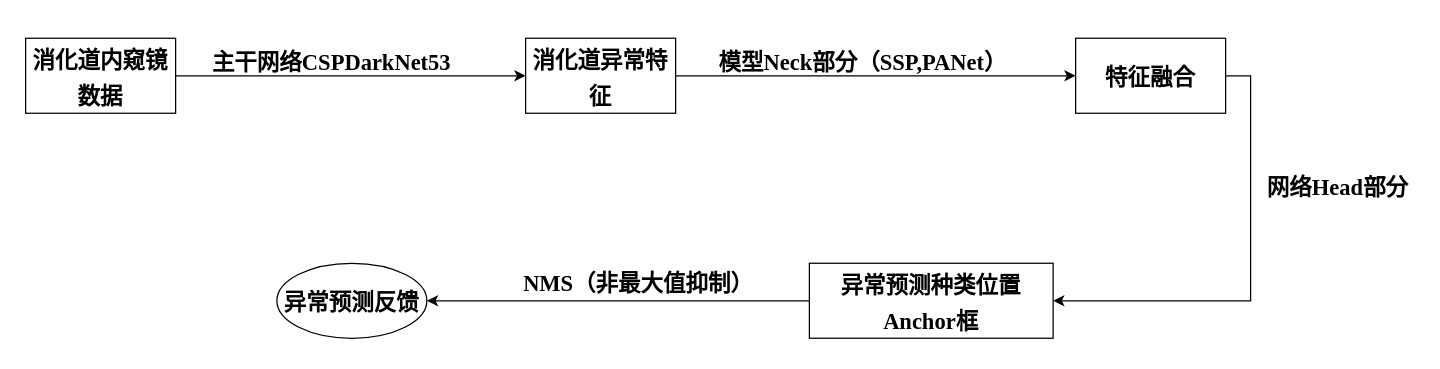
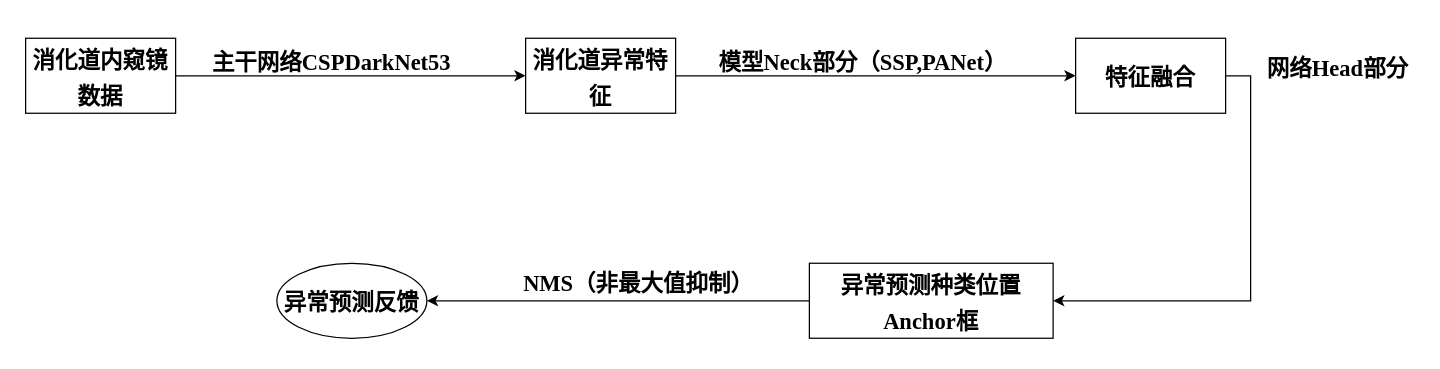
- <mxCell id="11" value="&lt;p class=&quot;MsoNormal&quot;&gt;&lt;font&gt;&lt;b&gt;网络&lt;span lang=&quot;EN-US&quot;&gt;Head&lt;/span&gt;部分&lt;/b&gt;&lt;/font&gt;&lt;span lang=&quot;EN-US&quot;&gt;&lt;/span&gt;&lt;/p&gt;" style="rounded=0;whiteSpace=wrap;html=1;fontFamily=宋体;fontSource=https%3A%2F%2Fsongti.laoxiezi.com%2F;fontSize=18;fontColor=default;strokeColor=none;fillColor=none;" vertex="1" parent="1"><mxGeometry x="1010" y="120" width="120" height="60" as="geometry" /></mxCell>
+ <mxCell id="11" value="&lt;p class=&quot;MsoNormal&quot;&gt;&lt;font&gt;&lt;b&gt;网络&lt;span lang=&quot;EN-US&quot;&gt;Head&lt;/span&gt;部分&lt;/b&gt;&lt;/font&gt;&lt;span lang=&quot;EN-US&quot;&gt;&lt;/span&gt;&lt;/p&gt;" style="rounded=0;whiteSpace=wrap;html=1;fontFamily=宋体;fontSource=https%3A%2F%2Fsongti.laoxiezi.com%2F;fontSize=18;fontColor=default;strokeColor=none;fillColor=none;" vertex="1" parent="1"><mxGeometry x="1010" y="25" width="120" height="60" as="geometry" /></mxCell>
